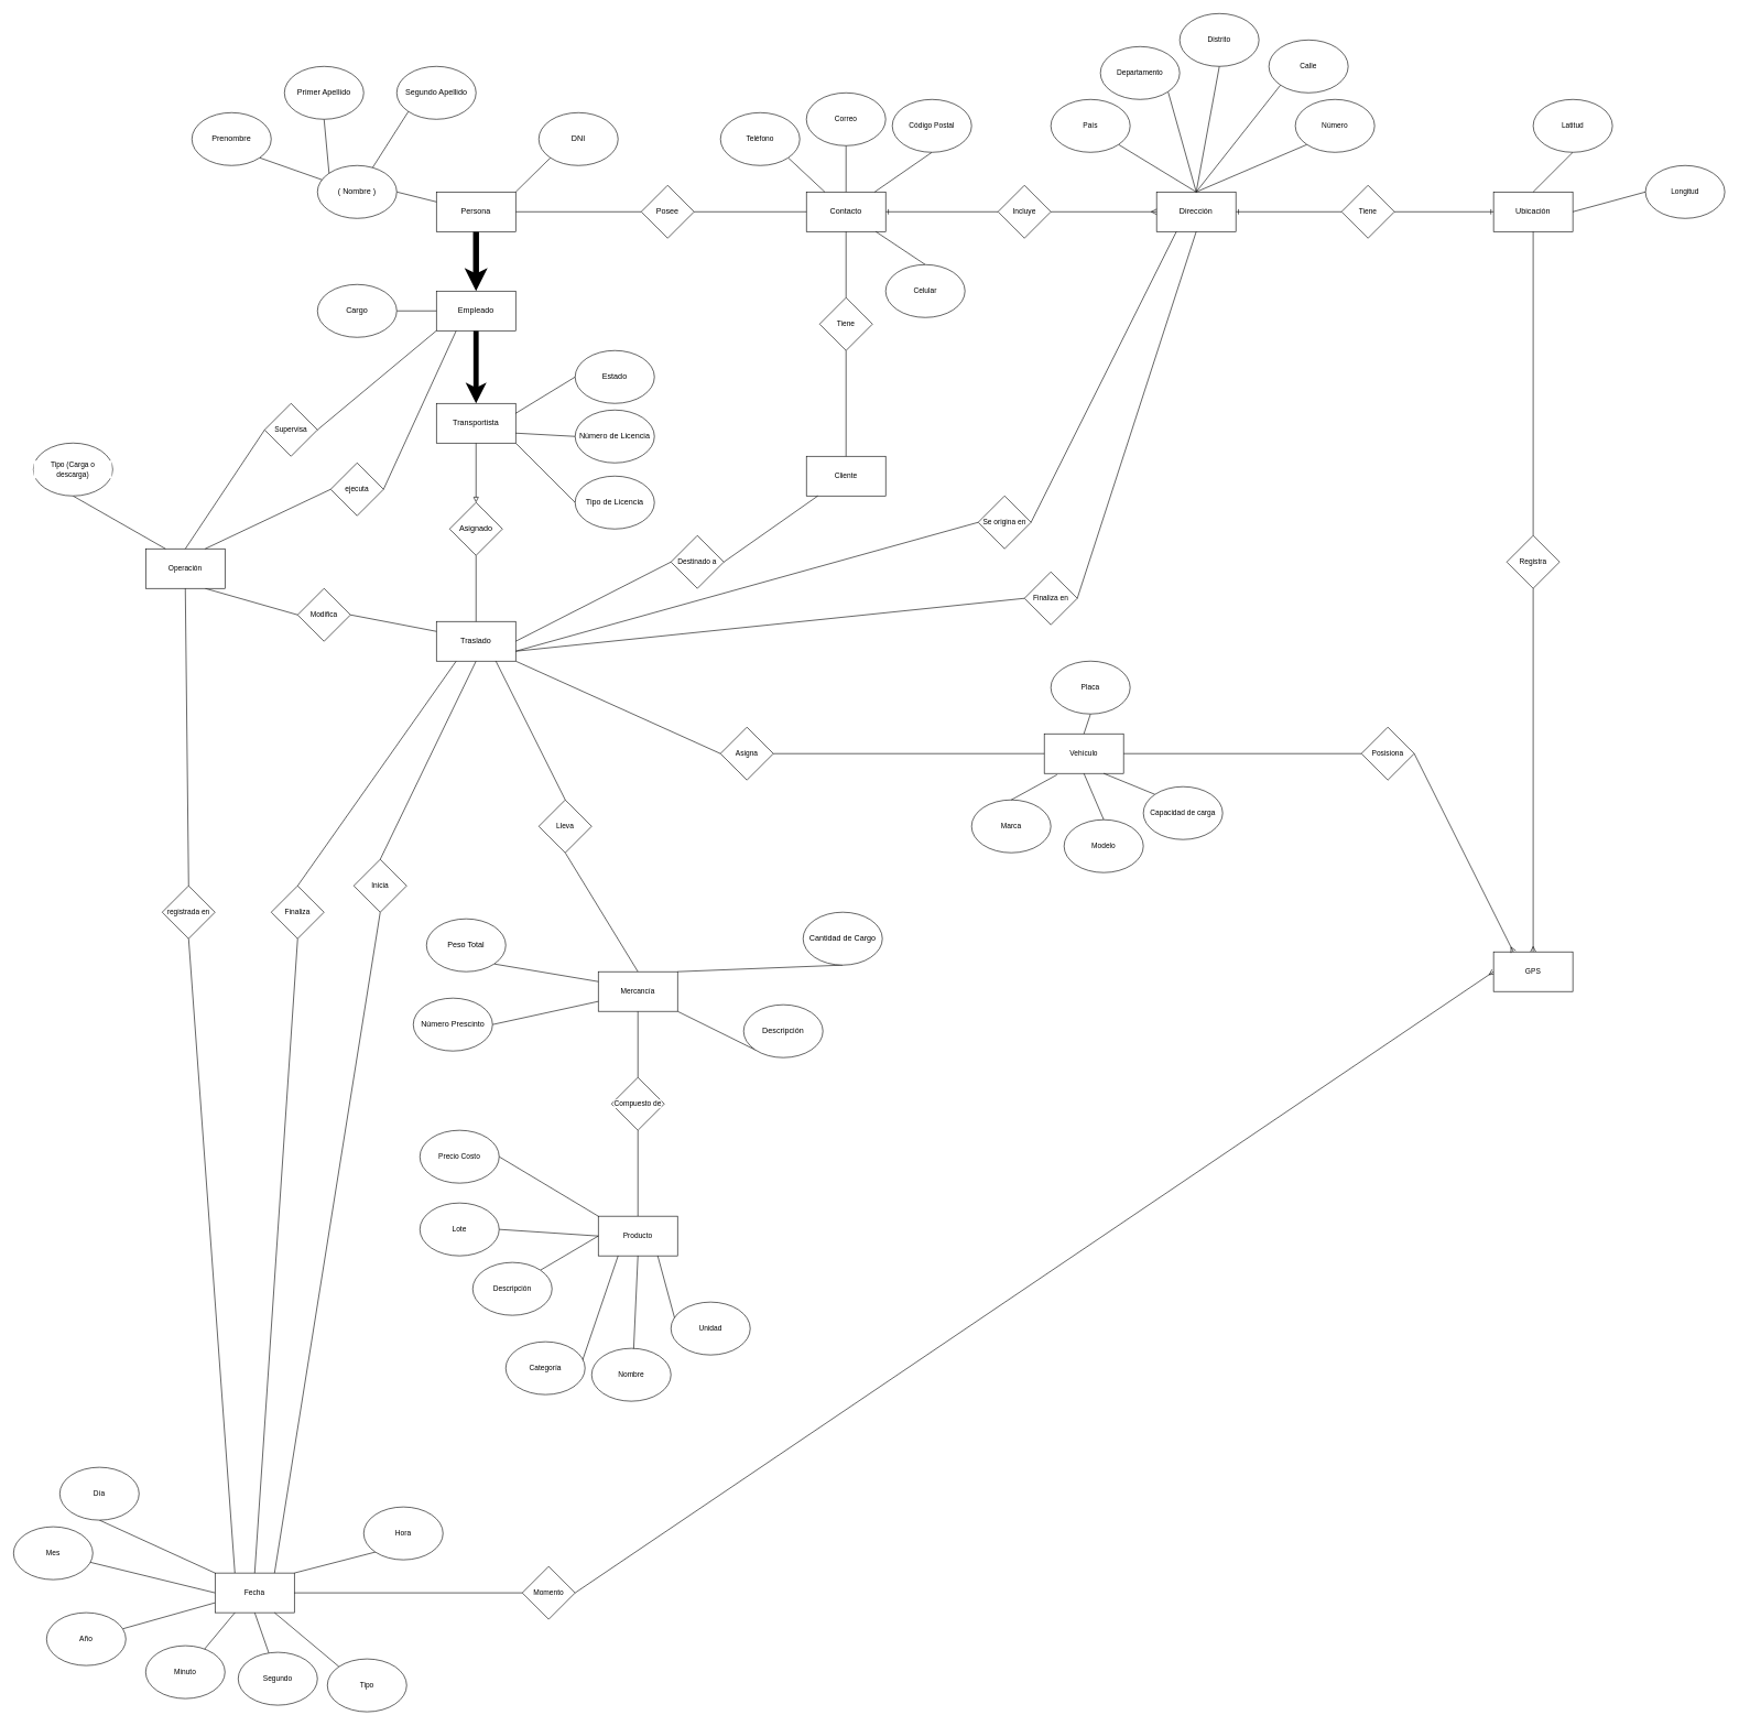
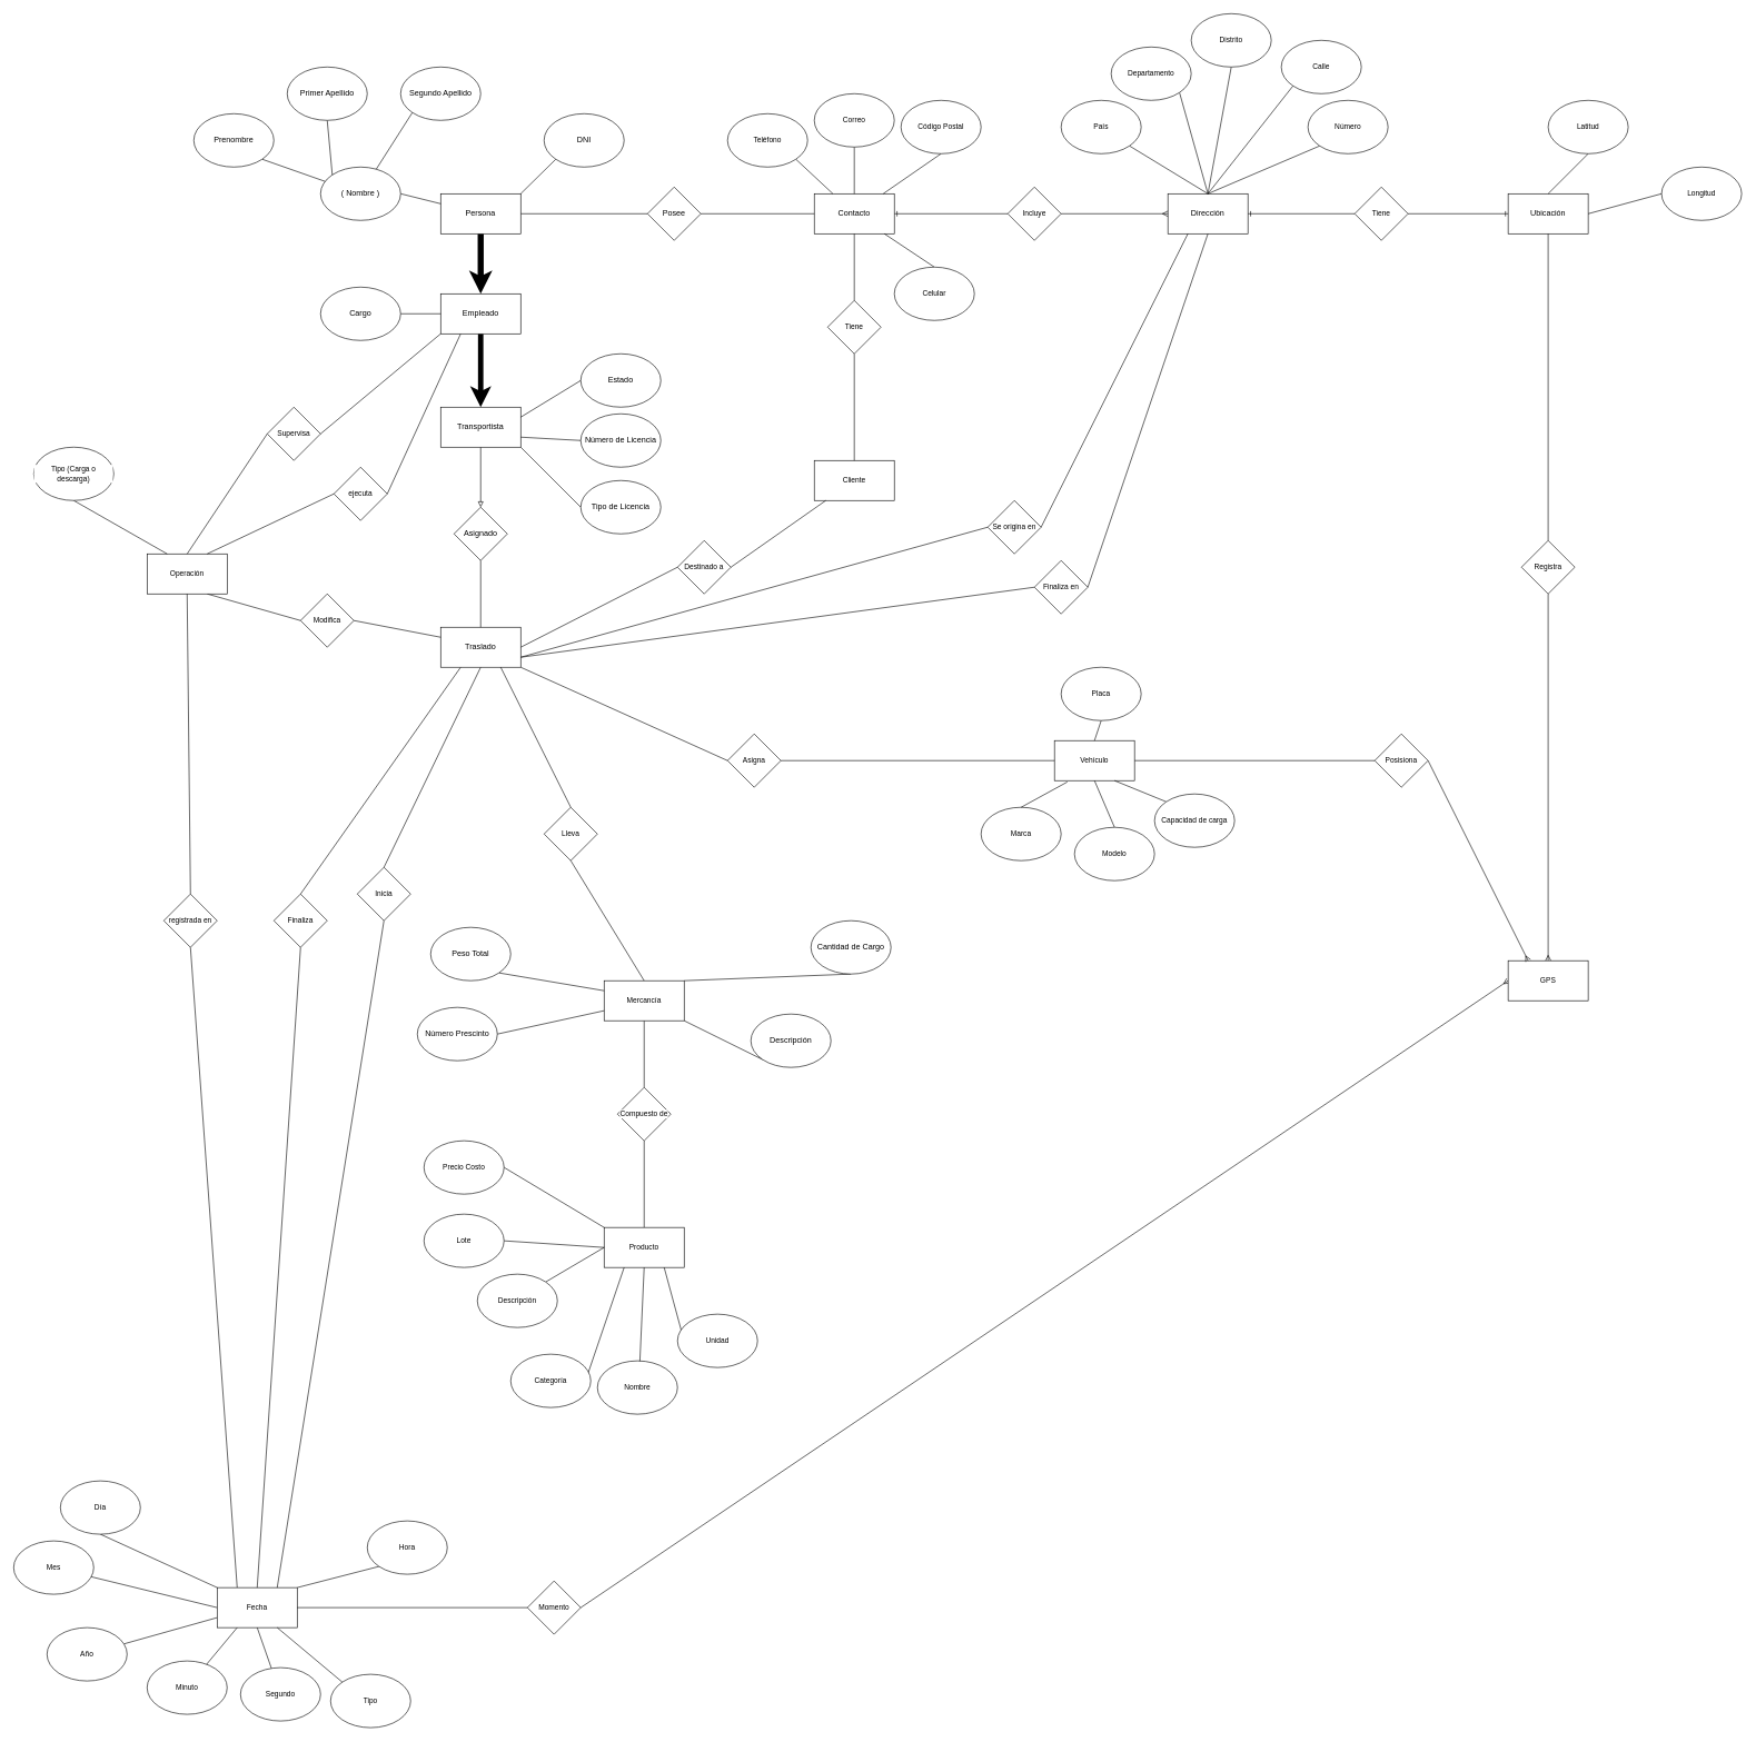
- <mxCell id="107" value="Finaliza en" style="rhombus;whiteSpace=wrap;html=1;fontFamily=Helvetica;fontSize=11;fontColor=default;labelBackgroundColor=default;" vertex="1" parent="1"><mxGeometry x="1550" y="865" width="80" height="80" as="geometry" /></mxCell>
+ <mxCell id="107" value="Finaliza en" style="rhombus;whiteSpace=wrap;html=1;fontFamily=Helvetica;fontSize=11;fontColor=default;labelBackgroundColor=default;" vertex="1" parent="1"><mxGeometry x="1550" y="840" width="80" height="80" as="geometry" /></mxCell>
